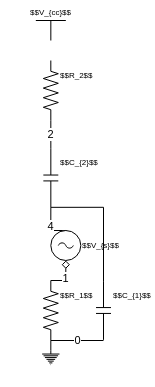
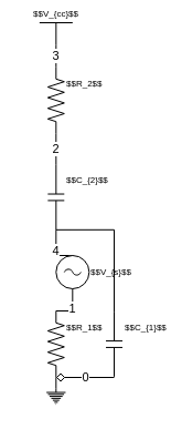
+ <mxCell id="6" value="3" style="edgeStyle=orthogonalEdgeStyle;rounded=0;orthogonalLoop=1;jettySize=auto;html=1;exitX=0;exitY=0.5;exitDx=0;exitDy=0;exitPerimeter=0;entryX=0.5;entryY=0;entryDx=0;entryDy=0;entryPerimeter=0;endArrow=none;endFill=0;" edge="1" parent="1" source="7" target="2"><mxGeometry relative="1" as="geometry" /></mxCell>
- <mxCell id="3" value="1" style="edgeStyle=orthogonalEdgeStyle;rounded=0;orthogonalLoop=1;jettySize=auto;html=1;exitX=1;exitY=0.5;exitDx=0;exitDy=0;exitPerimeter=0;entryX=0.5;entryY=1;entryDx=0;entryDy=0;entryPerimeter=0;endArrow=diamond;endFill=0;" edge="1" parent="1" source="4" target="13"><mxGeometry relative="1" as="geometry" /></mxCell>
+ <mxCell id="3" value="1" style="edgeStyle=orthogonalEdgeStyle;rounded=0;orthogonalLoop=1;jettySize=auto;html=1;exitX=1;exitY=0.5;exitDx=0;exitDy=0;exitPerimeter=0;entryX=0.5;entryY=1;entryDx=0;entryDy=0;entryPerimeter=0;endArrow=none;endFill=0;" edge="1" parent="1" source="4" target="13"><mxGeometry relative="1" as="geometry" /></mxCell>
- <mxCell id="8" value="0" style="edgeStyle=orthogonalEdgeStyle;rounded=0;orthogonalLoop=1;jettySize=auto;html=1;exitX=0;exitY=0.5;exitDx=0;exitDy=0;exitPerimeter=0;entryX=0;entryY=0.5;entryDx=0;entryDy=0;entryPerimeter=0;endArrow=none;endFill=0;" edge="1" parent="1" source="9" target="4"><mxGeometry relative="1" as="geometry"><Array as="points"><mxPoint x="50" y="339" /></Array></mxGeometry></mxCell>
+ <mxCell id="8" value="0" style="edgeStyle=orthogonalEdgeStyle;rounded=0;orthogonalLoop=1;jettySize=auto;html=1;exitX=0;exitY=0.5;exitDx=0;exitDy=0;exitPerimeter=0;entryX=0;entryY=0.5;entryDx=0;entryDy=0;entryPerimeter=0;endArrow=diamond;endFill=0;" edge="1" parent="1" source="9" target="4"><mxGeometry relative="1" as="geometry"><Array as="points"><mxPoint x="50" y="339" /></Array></mxGeometry></mxCell>
